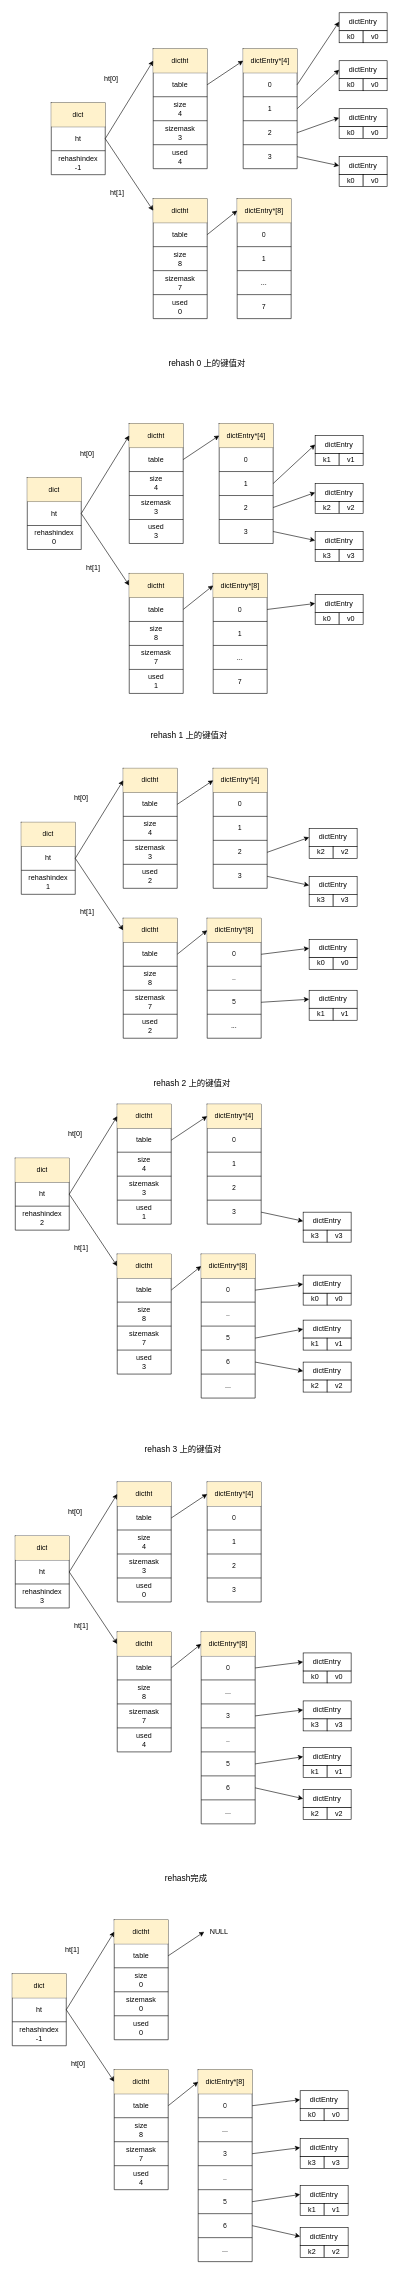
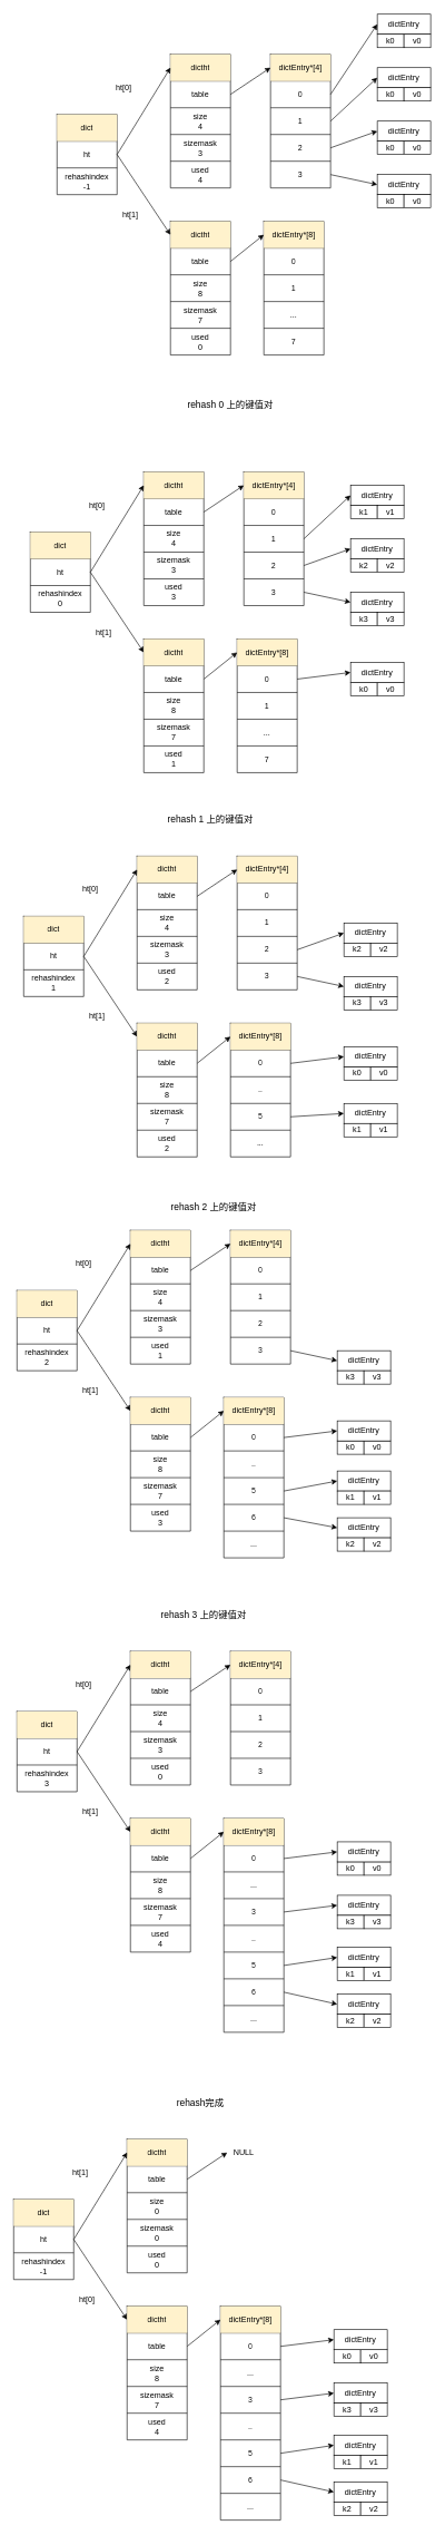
- <mxCell id="443" value="&lt;font style=&quot;font-size: 14px&quot;&gt;rehash完成&lt;/font&gt;" style="text;html=1;strokeColor=none;fillColor=none;align=center;verticalAlign=middle;whiteSpace=wrap;rounded=0;" vertex="1" parent="1"><mxGeometry x="190" y="3115" width="240" height="30" as="geometry" /></mxCell>
+ <mxCell id="443" value="&lt;font style=&quot;font-size: 14px&quot;&gt;rehash完成&lt;/font&gt;" style="text;html=1;strokeColor=none;fillColor=none;align=center;verticalAlign=middle;whiteSpace=wrap;rounded=0;" vertex="1" parent="1"><mxGeometry x="180" y="3130" width="240" height="30" as="geometry" /></mxCell>
